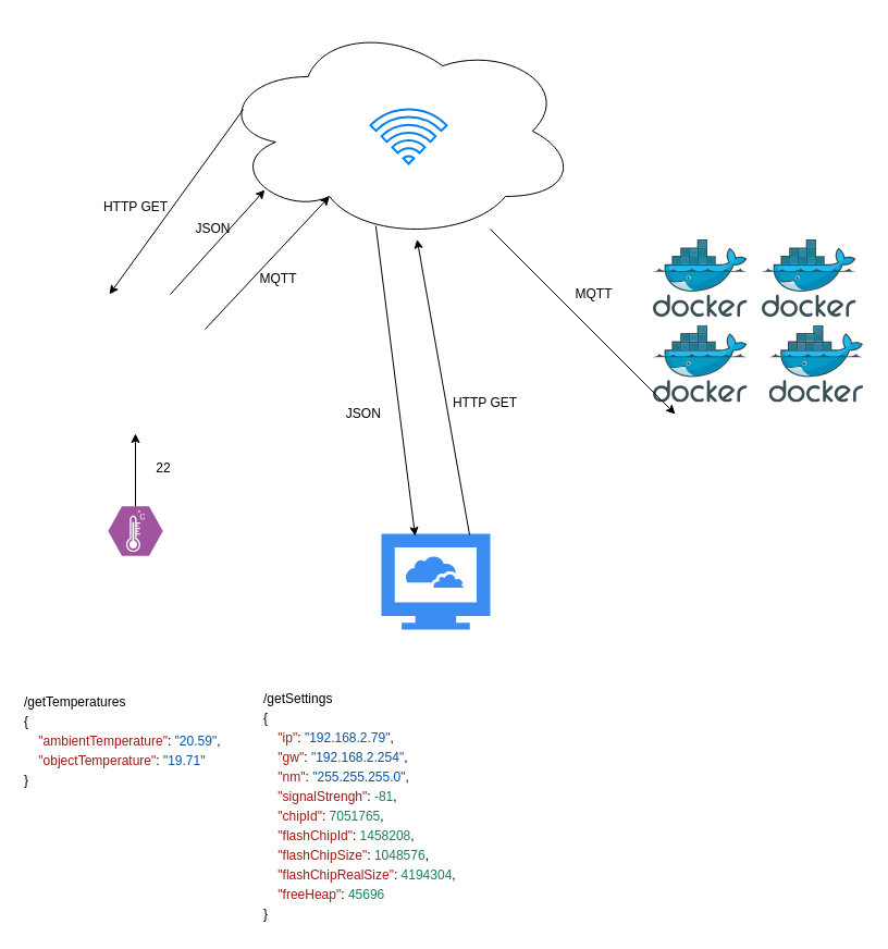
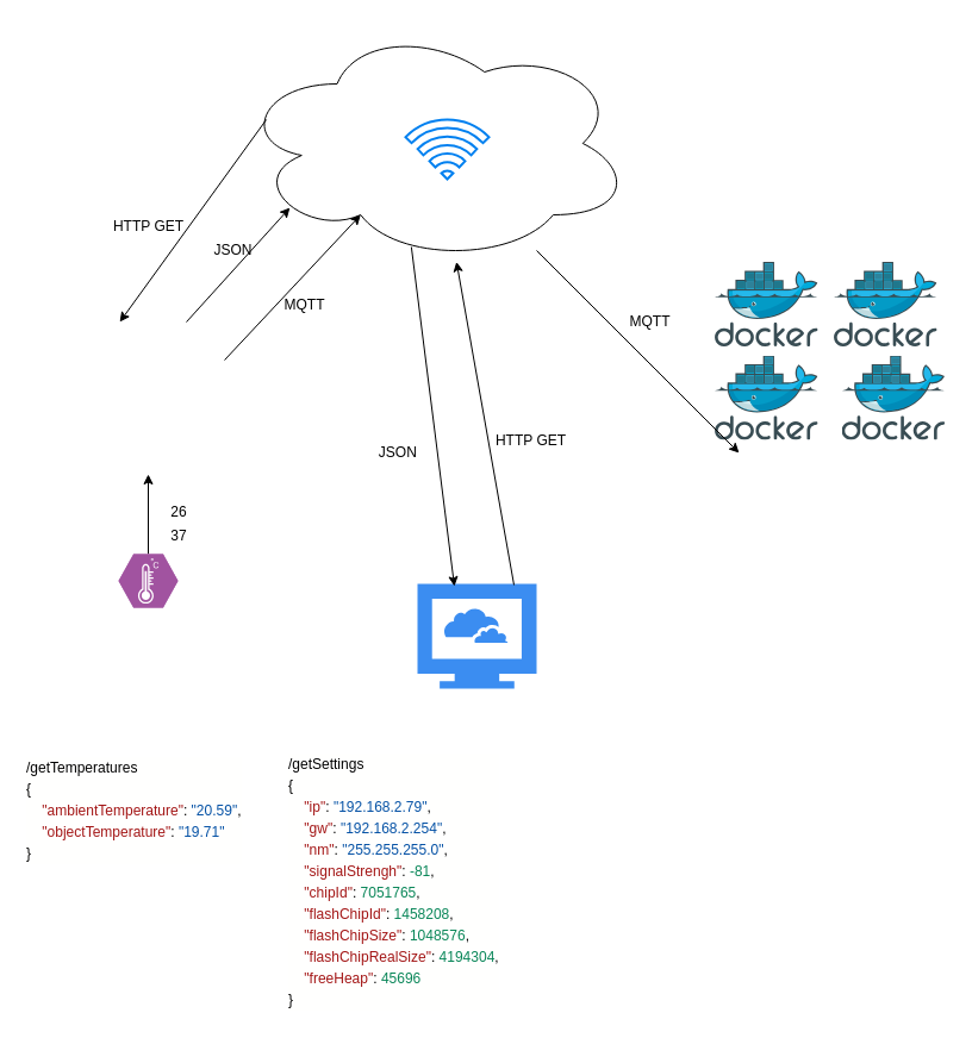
- <mxCell id="9" value="22" style="text;html=1;strokeColor=none;fillColor=none;align=center;verticalAlign=middle;whiteSpace=wrap;rounded=0;" vertex="1" parent="1"><mxGeometry x="130" y="420" width="40" height="20" as="geometry" /></mxCell>
+ <mxCell id="9" value="26" style="text;html=1;strokeColor=none;fillColor=none;align=center;verticalAlign=middle;whiteSpace=wrap;rounded=0;" vertex="1" parent="1"><mxGeometry x="130" y="420" width="40" height="20" as="geometry" /></mxCell>
+ <mxCell id="10" value="37" style="text;html=1;strokeColor=none;fillColor=none;align=center;verticalAlign=middle;whiteSpace=wrap;rounded=0;" vertex="1" parent="1"><mxGeometry x="130" y="440" width="40" height="20" as="geometry" /></mxCell>
